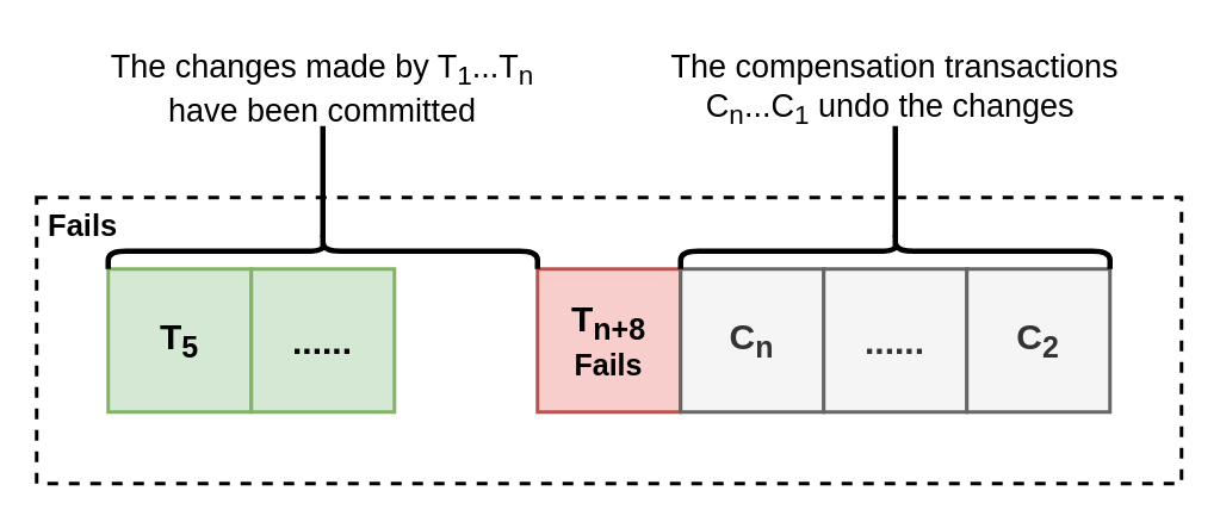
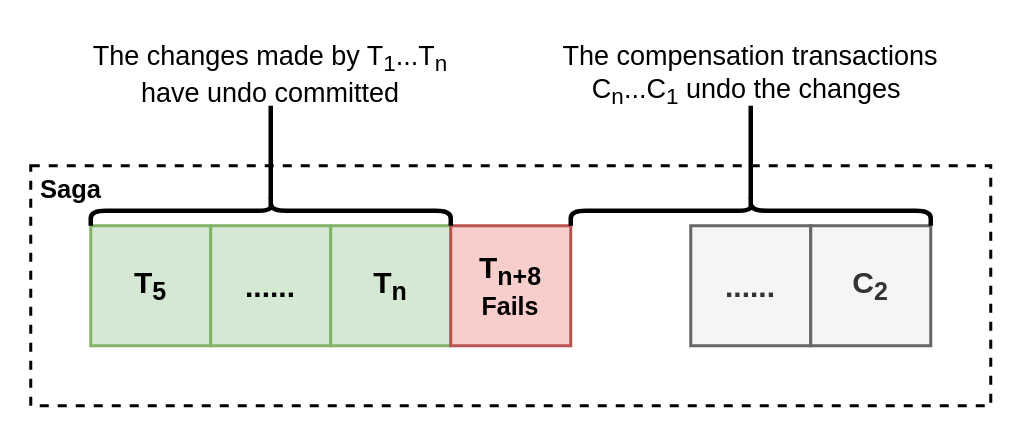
- <mxCell id="14" value="&lt;font style=&quot;font-size: 18px&quot;&gt;The changes made by T&lt;sub&gt;1&lt;/sub&gt;...T&lt;sub&gt;n&lt;/sub&gt; have been committed&lt;/font&gt;" style="text;html=1;strokeColor=none;fillColor=none;align=center;verticalAlign=middle;whiteSpace=wrap;rounded=0;" vertex="1" parent="1"><mxGeometry x="40" y="30" width="280" height="40" as="geometry" /></mxCell>
+ <mxCell id="14" value="&lt;font style=&quot;font-size: 18px&quot;&gt;The changes made by T&lt;sub&gt;1&lt;/sub&gt;...T&lt;sub&gt;n&lt;/sub&gt; have undo committed&lt;/font&gt;" style="text;html=1;strokeColor=none;fillColor=none;align=center;verticalAlign=middle;whiteSpace=wrap;rounded=0;" vertex="1" parent="1"><mxGeometry x="40" y="30" width="280" height="40" as="geometry" /></mxCell>
- <mxCell id="2" value="&lt;font style=&quot;font-size: 17px&quot;&gt;&lt;b&gt;&amp;nbsp;Fails&lt;/b&gt;&lt;/font&gt;" style="rounded=0;whiteSpace=wrap;html=1;strokeWidth=2;align=left;verticalAlign=top;dashed=1;" vertex="1" parent="1"><mxGeometry x="20" y="110" width="640" height="160" as="geometry" /></mxCell>
+ <mxCell id="2" value="&lt;font style=&quot;font-size: 17px&quot;&gt;&lt;b&gt;&amp;nbsp;Saga&lt;/b&gt;&lt;/font&gt;" style="rounded=0;whiteSpace=wrap;html=1;strokeWidth=2;align=left;verticalAlign=top;dashed=1;" vertex="1" parent="1"><mxGeometry x="20" y="110" width="640" height="160" as="geometry" /></mxCell>
+ <mxCell id="5" value="&lt;span style=&quot;font-size: 20px&quot;&gt;&lt;b&gt;T&lt;sub&gt;n&lt;/sub&gt;&lt;/b&gt;&lt;/span&gt;" style="whiteSpace=wrap;html=1;aspect=fixed;strokeWidth=2;fillColor=#d5e8d4;strokeColor=#82b366;" vertex="1" parent="1"><mxGeometry x="220" y="150" width="80" height="80" as="geometry" /></mxCell>
- <mxCell id="7" value="&lt;span style=&quot;font-size: 20px&quot;&gt;&lt;b&gt;C&lt;sub&gt;n&lt;/sub&gt;&lt;/b&gt;&lt;/span&gt;" style="whiteSpace=wrap;html=1;aspect=fixed;strokeWidth=2;fillColor=#f5f5f5;strokeColor=#666666;fontColor=#333333;" vertex="1" parent="1"><mxGeometry x="380" y="150" width="80" height="80" as="geometry" /></mxCell>
